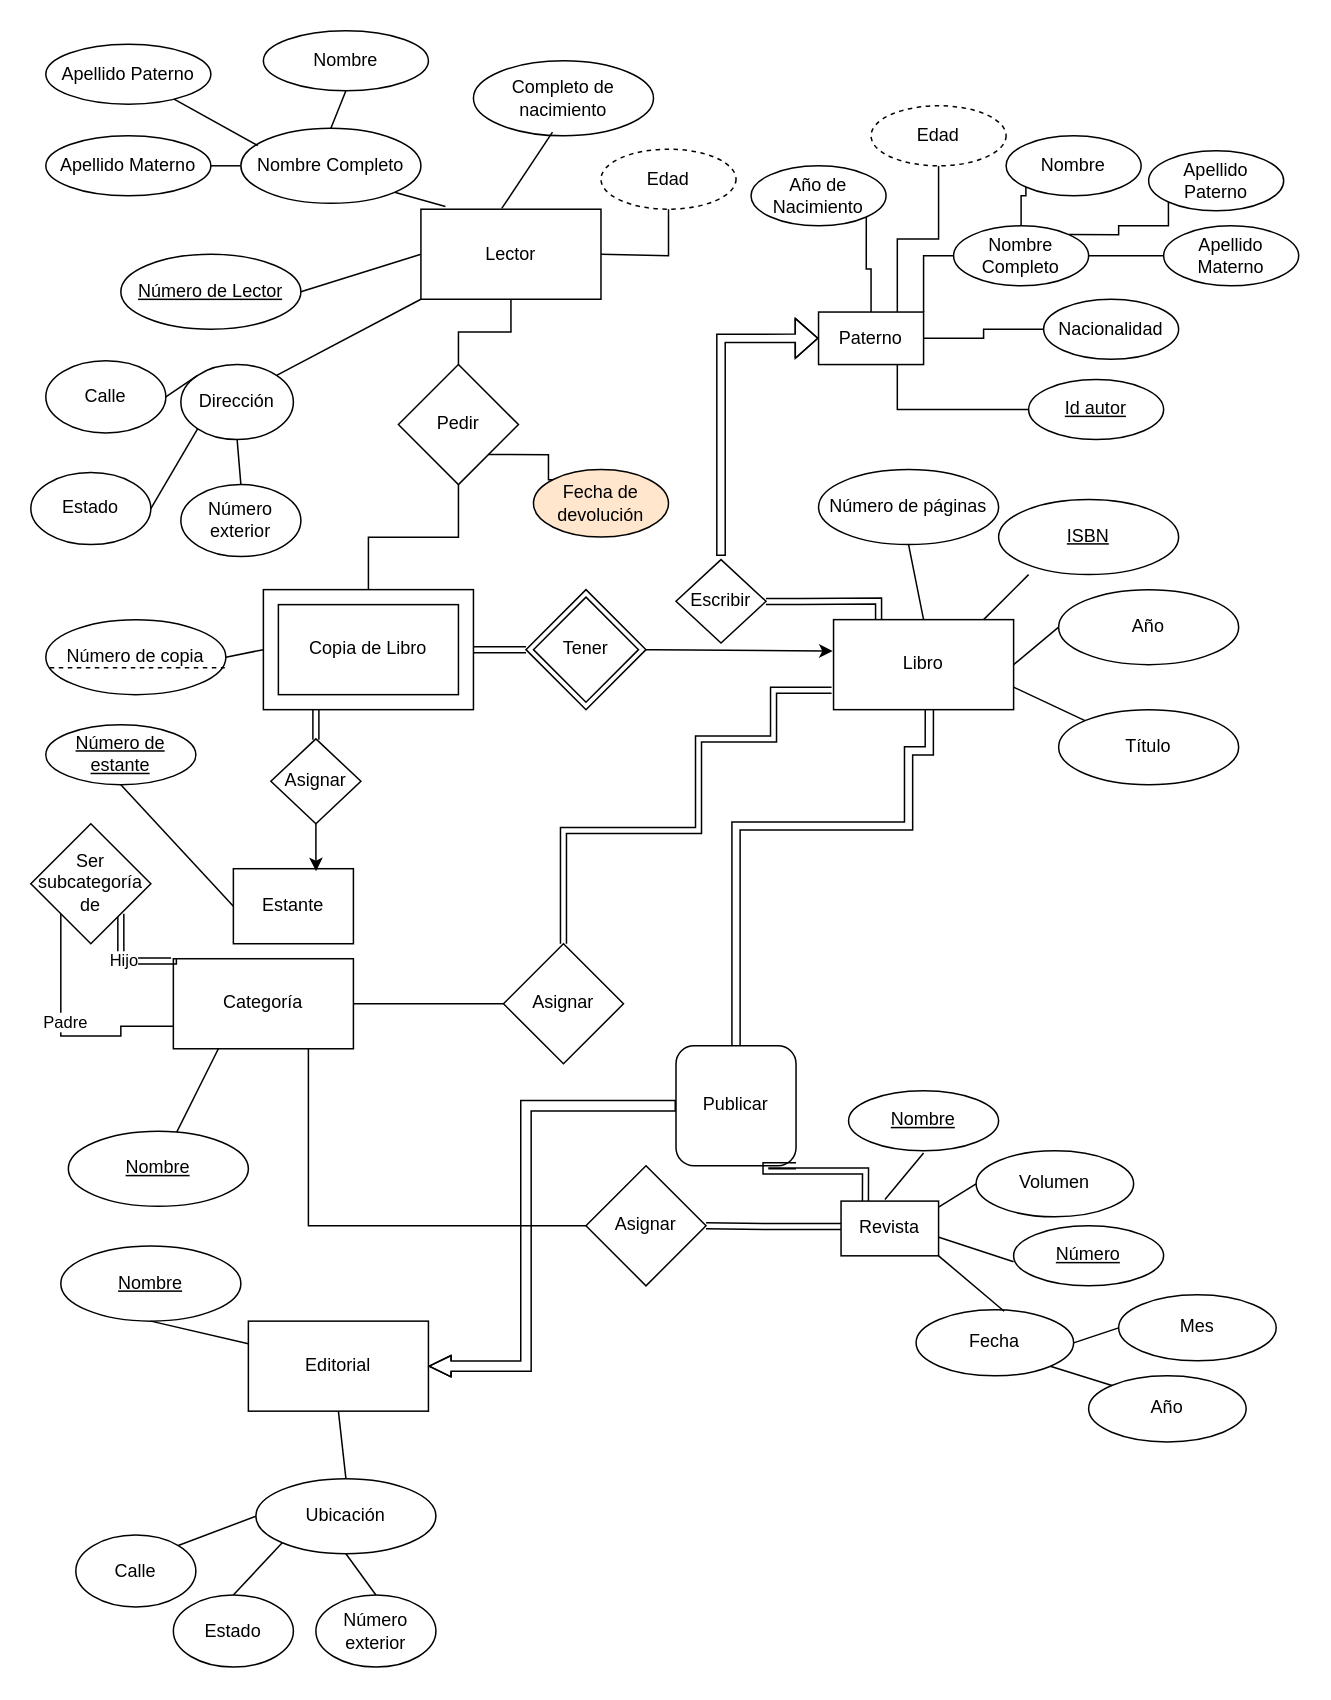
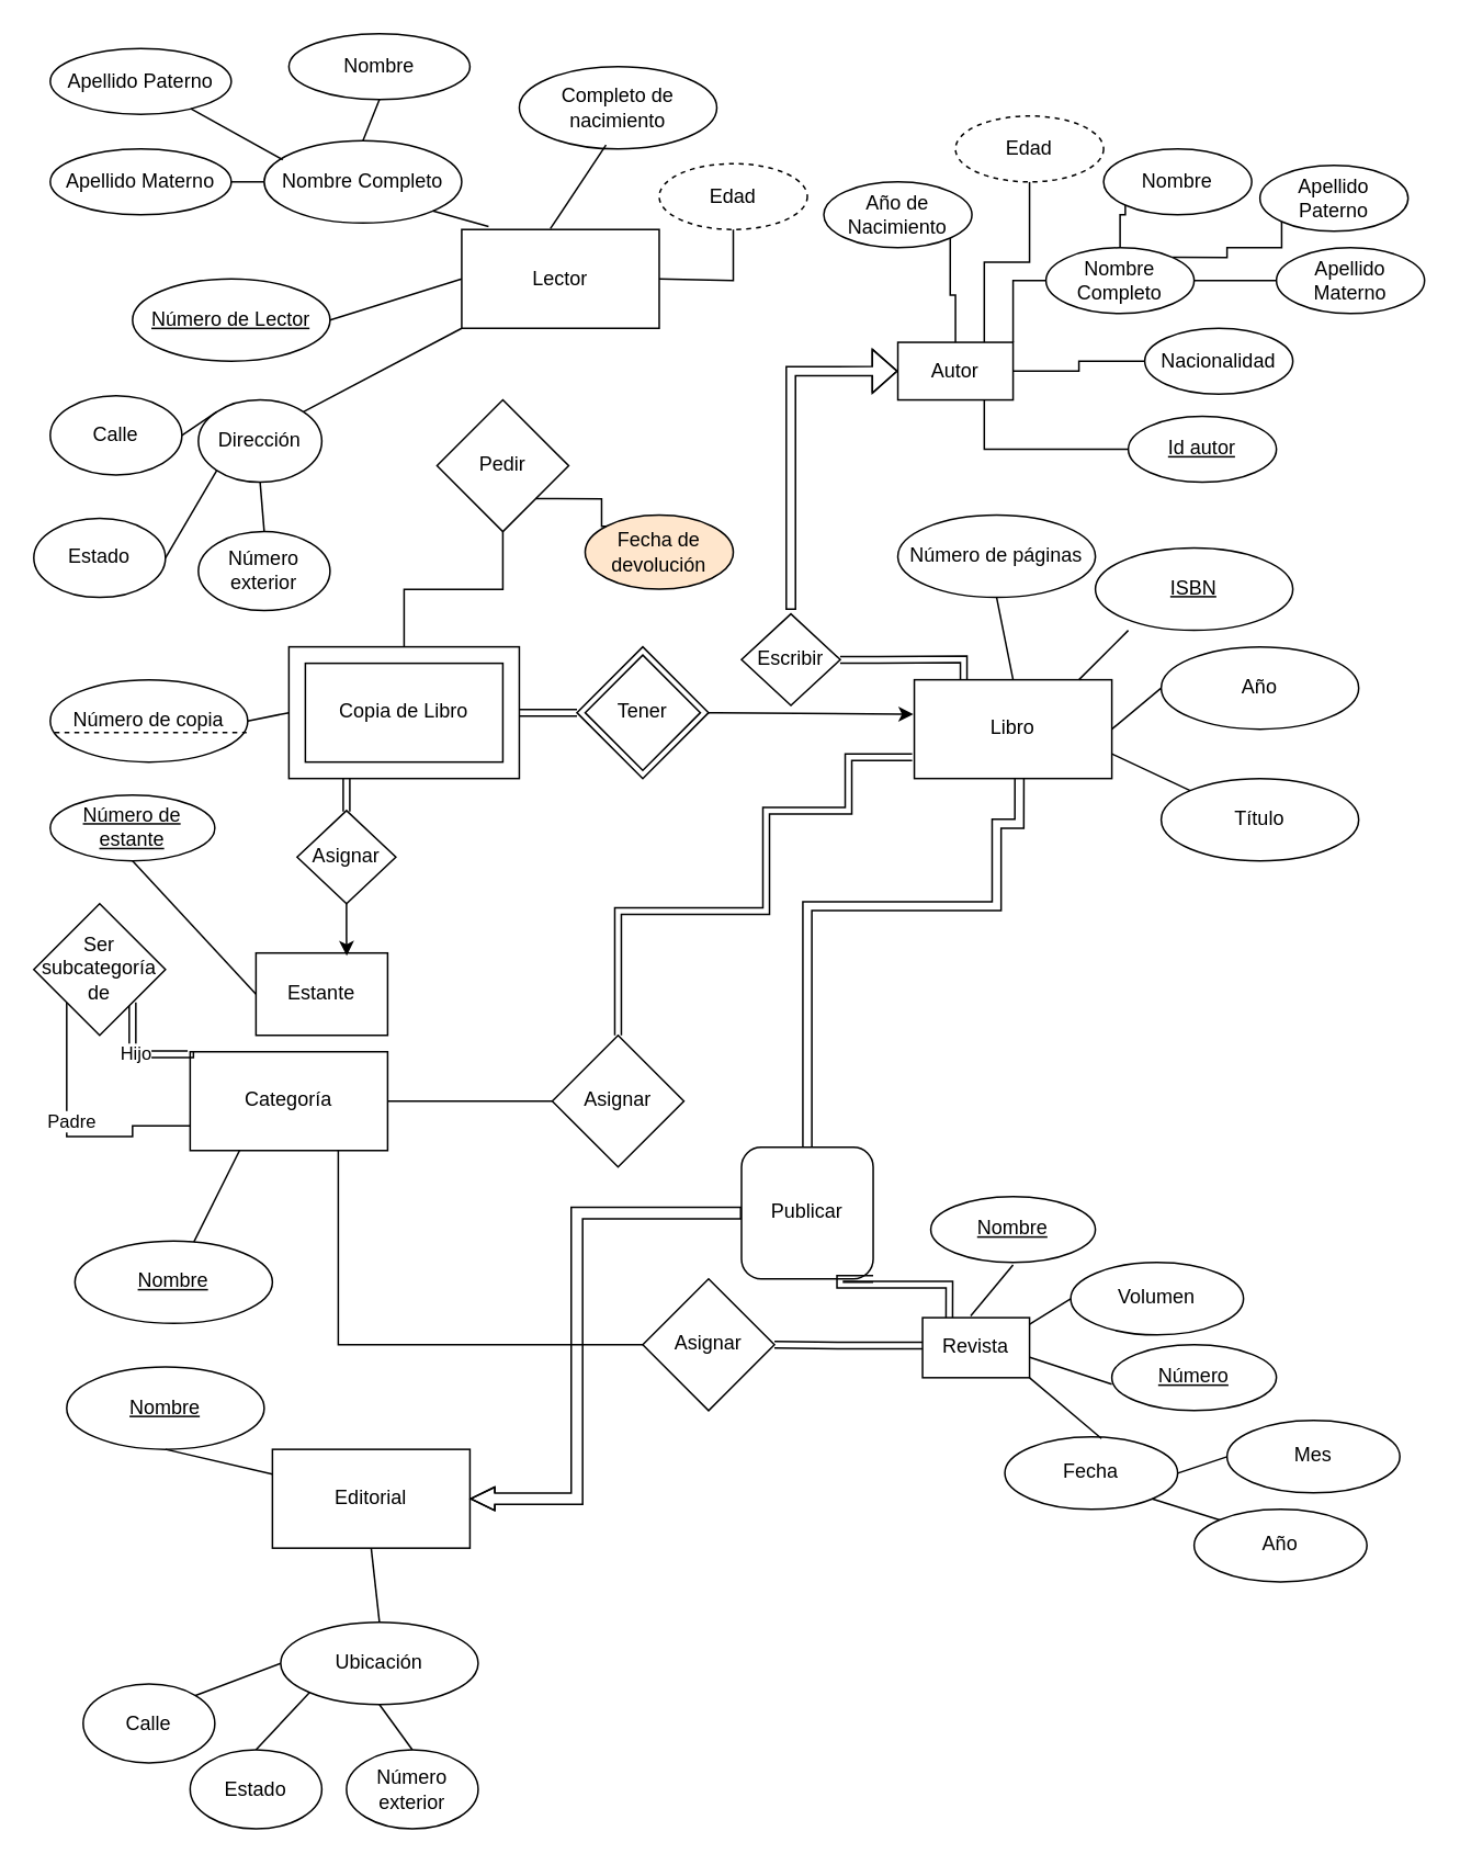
- <mxCell id="21" style="edgeStyle=orthogonalEdgeStyle;rounded=0;orthogonalLoop=1;jettySize=auto;html=1;entryX=0.5;entryY=0;entryDx=0;entryDy=0;endArrow=none;endFill=0;" edge="1" parent="1" source="22" target="57"><mxGeometry relative="1" as="geometry" /></mxCell>
- <mxCell id="69" value="Paterno" style="rounded=0;whiteSpace=wrap;html=1;" vertex="1" parent="1"><mxGeometry x="545" y="207.47" width="70" height="35" as="geometry" /></mxCell>
+ <mxCell id="69" value="Autor" style="rounded=0;whiteSpace=wrap;html=1;" vertex="1" parent="1"><mxGeometry x="545" y="207.47" width="70" height="35" as="geometry" /></mxCell>
